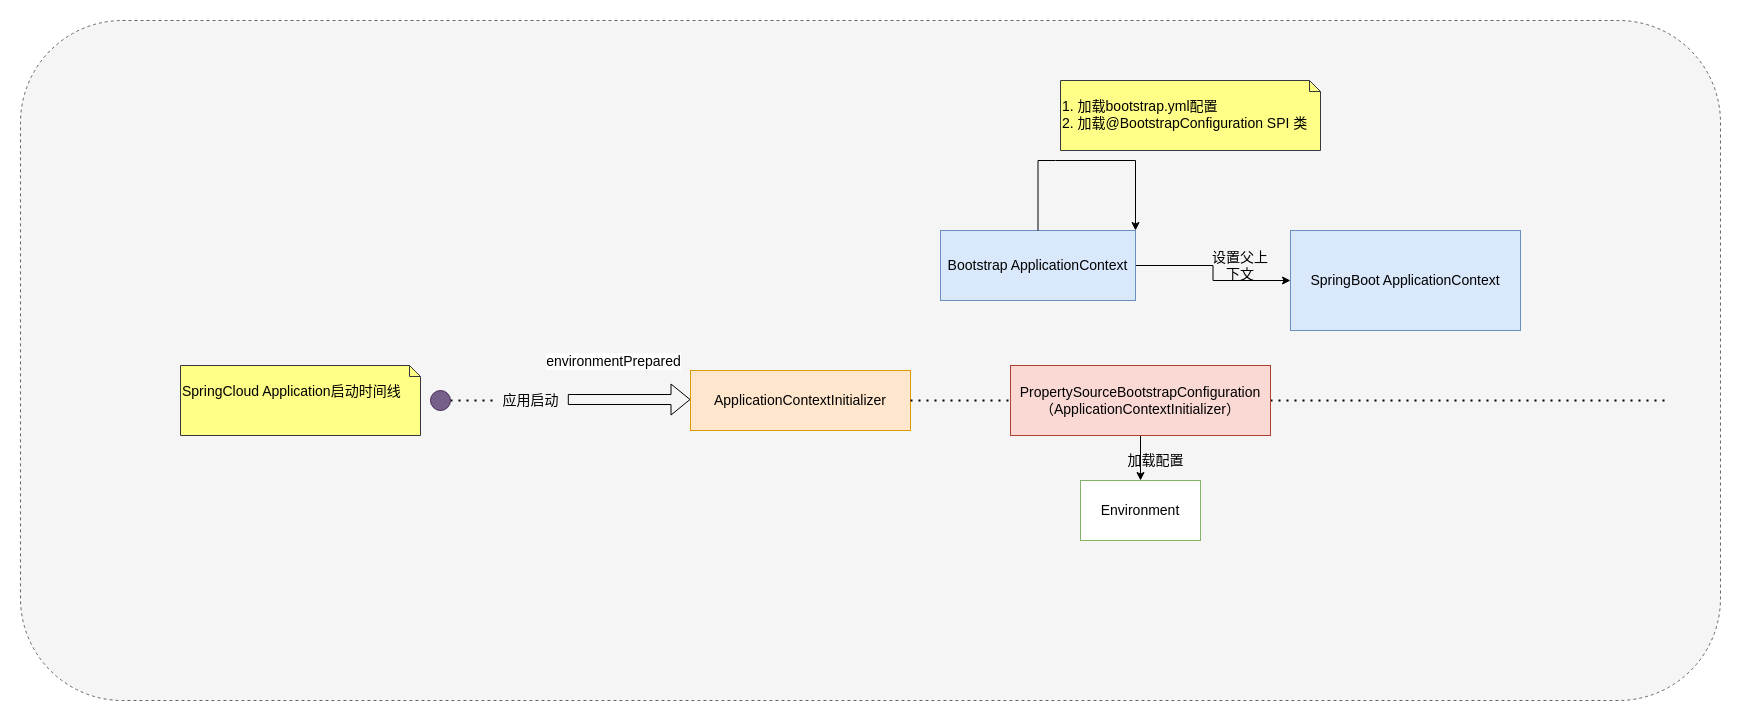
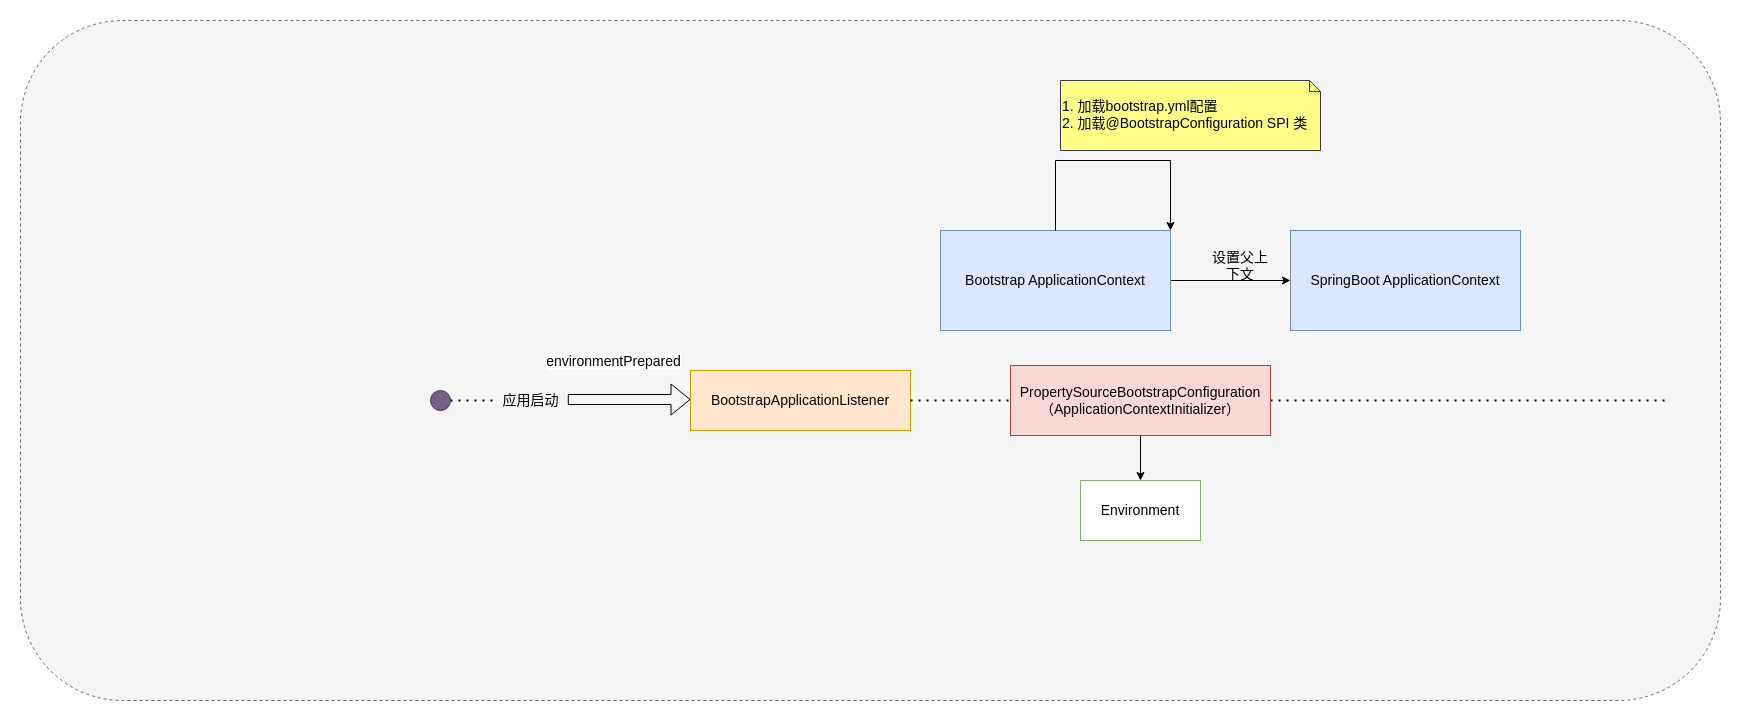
- <mxCell id="5" value="Bootstrap ApplicationContext" style="rounded=0;whiteSpace=wrap;html=1;fillColor=#dae8fc;strokeColor=#6c8ebf;fontSize=14;" parent="1" vertex="1"><mxGeometry x="940" y="230" width="195" height="70" as="geometry" /></mxCell>
+ <mxCell id="5" value="Bootstrap ApplicationContext" style="rounded=0;whiteSpace=wrap;html=1;fillColor=#dae8fc;strokeColor=#6c8ebf;fontSize=14;" parent="1" vertex="1"><mxGeometry x="940" y="230" width="230" height="100" as="geometry" /></mxCell>
- <mxCell id="20" value="SpringCloud Application启动时间线" style="shape=note2;boundedLbl=1;whiteSpace=wrap;html=1;size=11;verticalAlign=top;align=left;fillColor=#ffff88;strokeColor=#36393d;fontSize=14;" vertex="1" parent="1"><mxGeometry x="180" y="365" width="240" height="70" as="geometry" /></mxCell>
- <mxCell id="9" value="ApplicationContextInitializer" style="rounded=0;whiteSpace=wrap;html=1;fillColor=#ffe6cc;strokeColor=#d79b00;fontSize=14;" vertex="1" parent="1"><mxGeometry x="690" y="370" width="220" height="60" as="geometry" /></mxCell>
+ <mxCell id="9" value="BootstrapApplicationListener" style="rounded=0;whiteSpace=wrap;html=1;fillColor=#ffe6cc;strokeColor=#d79b00;fontSize=14;" vertex="1" parent="1"><mxGeometry x="690" y="370" width="220" height="60" as="geometry" /></mxCell>
- <mxCell id="19" value="加载配置" style="text;html=1;align=center;verticalAlign=middle;resizable=0;points=[];autosize=1;strokeColor=none;fillColor=none;fontSize=14;" vertex="1" parent="1"><mxGeometry x="1120" y="450" width="70" height="20" as="geometry" /></mxCell>
